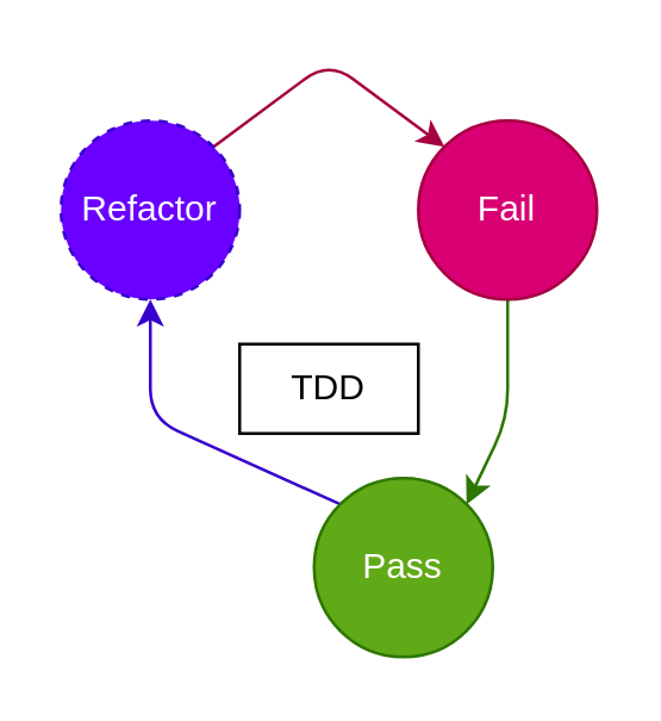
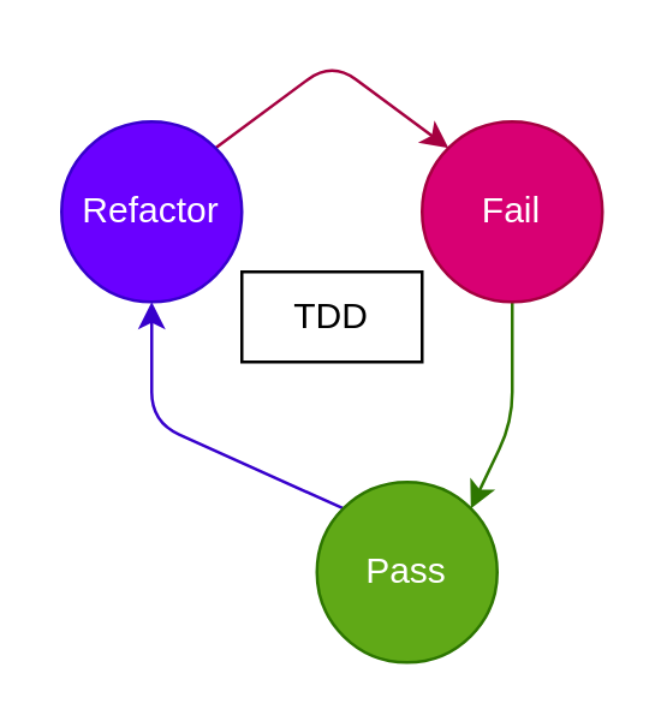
- <mxCell id="3" value="Refactor" style="ellipse;whiteSpace=wrap;html=1;fillColor=#6a00ff;fontColor=#ffffff;strokeColor=#3700CC;dashed=1;" vertex="1" parent="1"><mxGeometry x="20" y="40" width="60" height="60" as="geometry" /></mxCell>
+ <mxCell id="3" value="Refactor" style="ellipse;whiteSpace=wrap;html=1;fillColor=#6a00ff;fontColor=#ffffff;strokeColor=#3700CC;" vertex="1" parent="1"><mxGeometry x="20" y="40" width="60" height="60" as="geometry" /></mxCell>
- <mxCell id="8" value="TDD" style="rounded=0;whiteSpace=wrap;html=1;" vertex="1" parent="1"><mxGeometry x="80" y="115" width="60" height="30" as="geometry" /></mxCell>
+ <mxCell id="8" value="TDD" style="rounded=0;whiteSpace=wrap;html=1;" vertex="1" parent="1"><mxGeometry x="80" y="90" width="60" height="30" as="geometry" /></mxCell>
